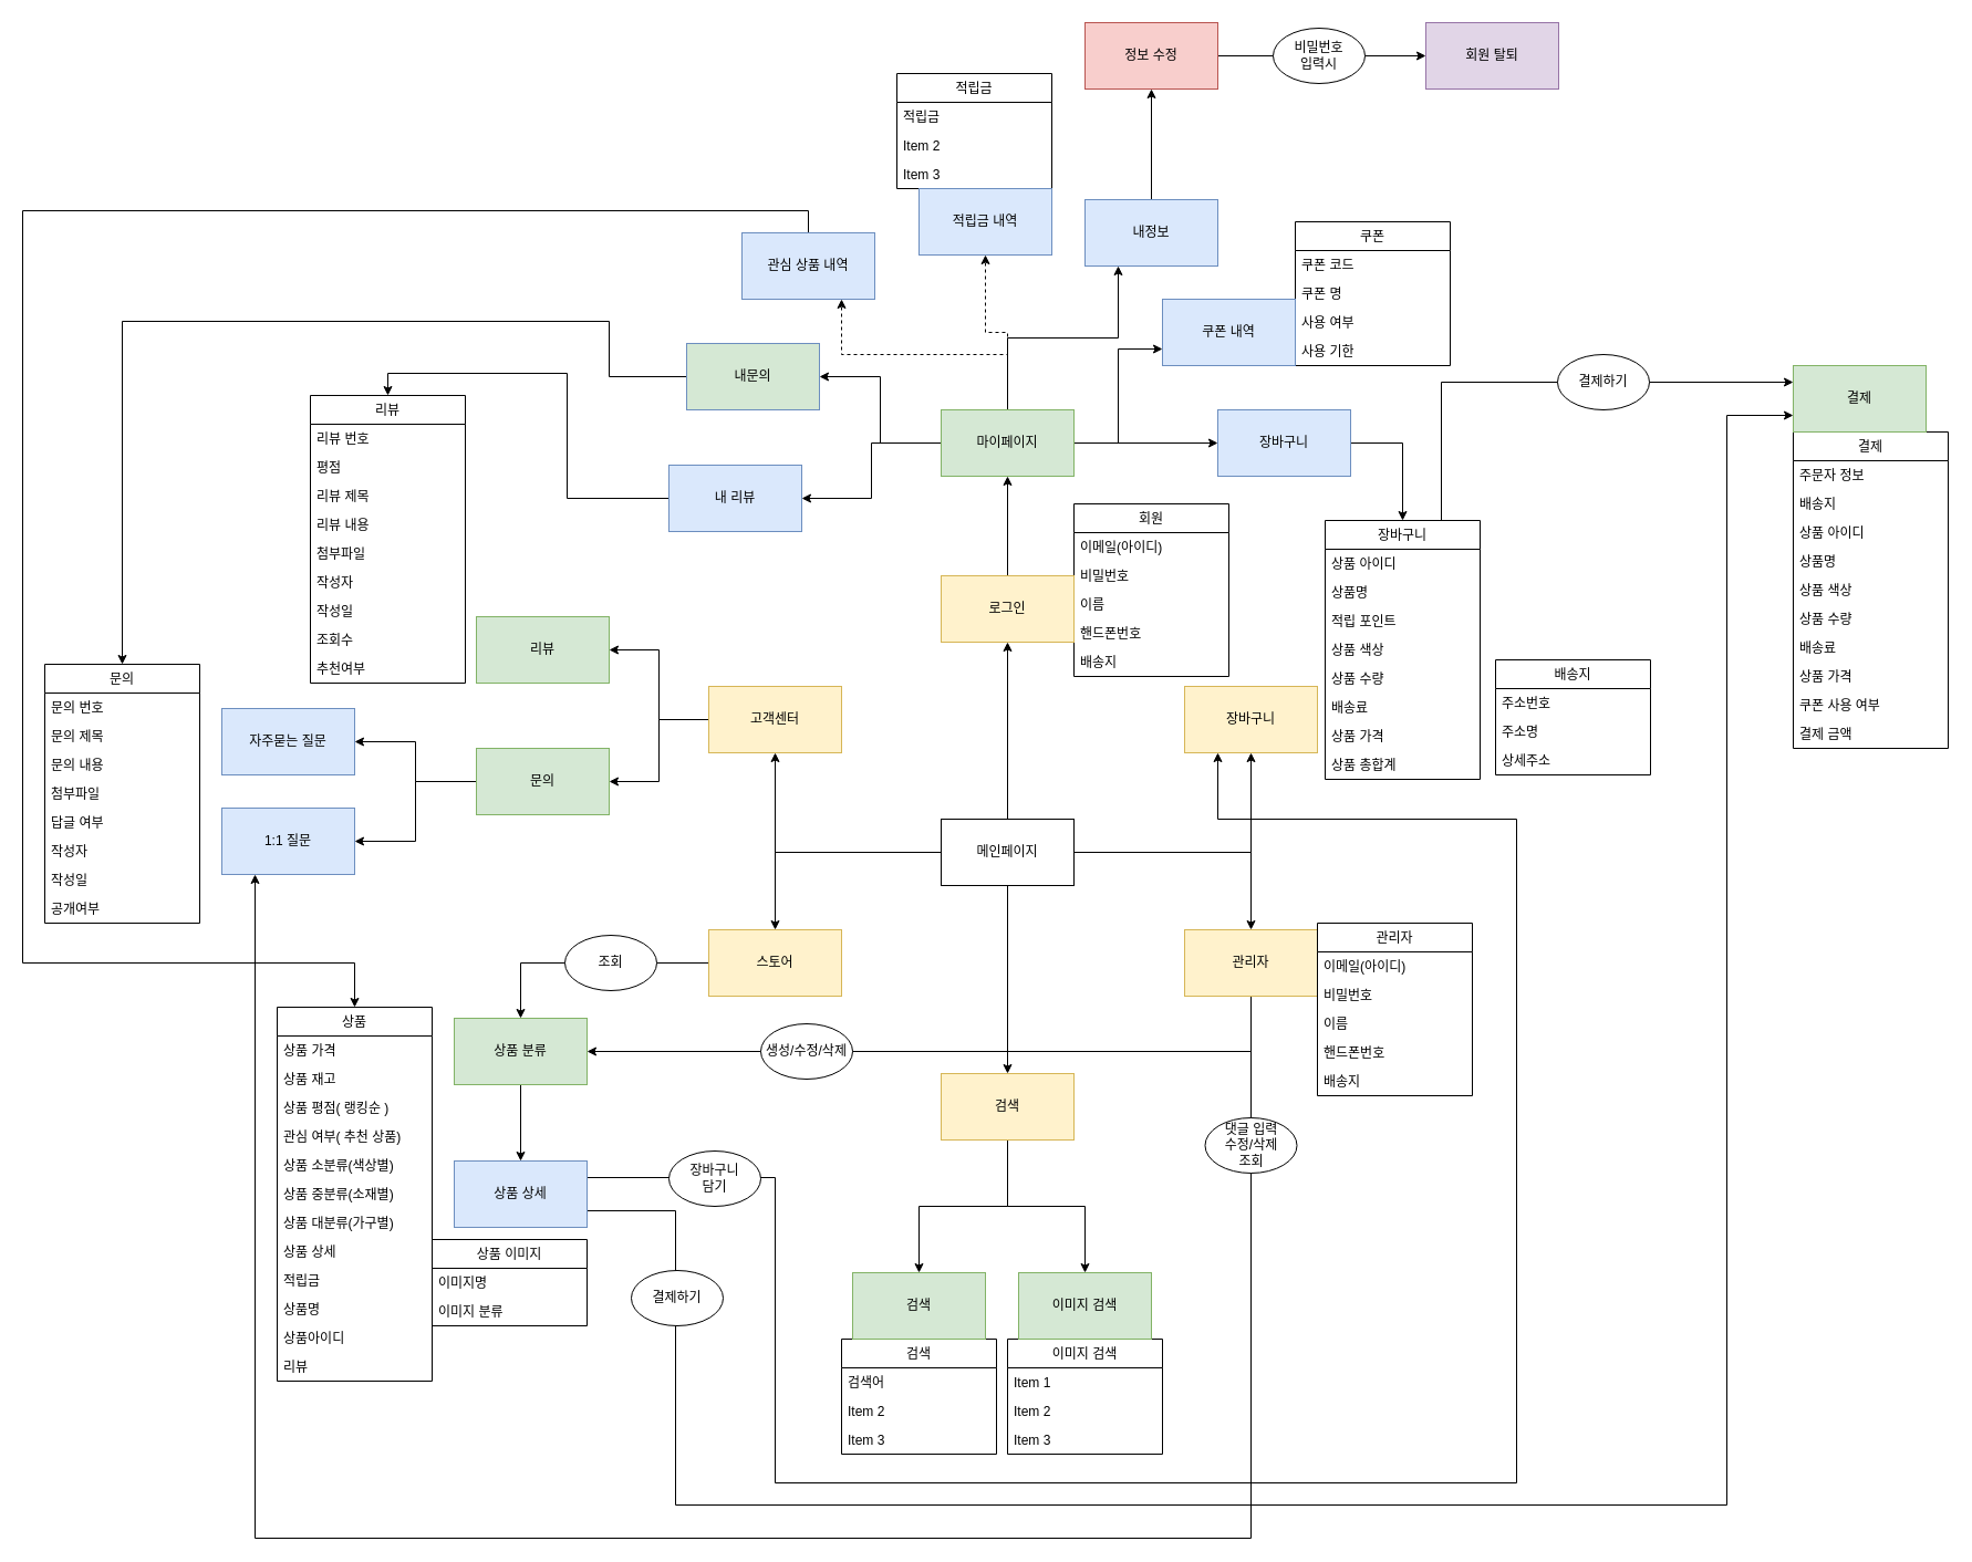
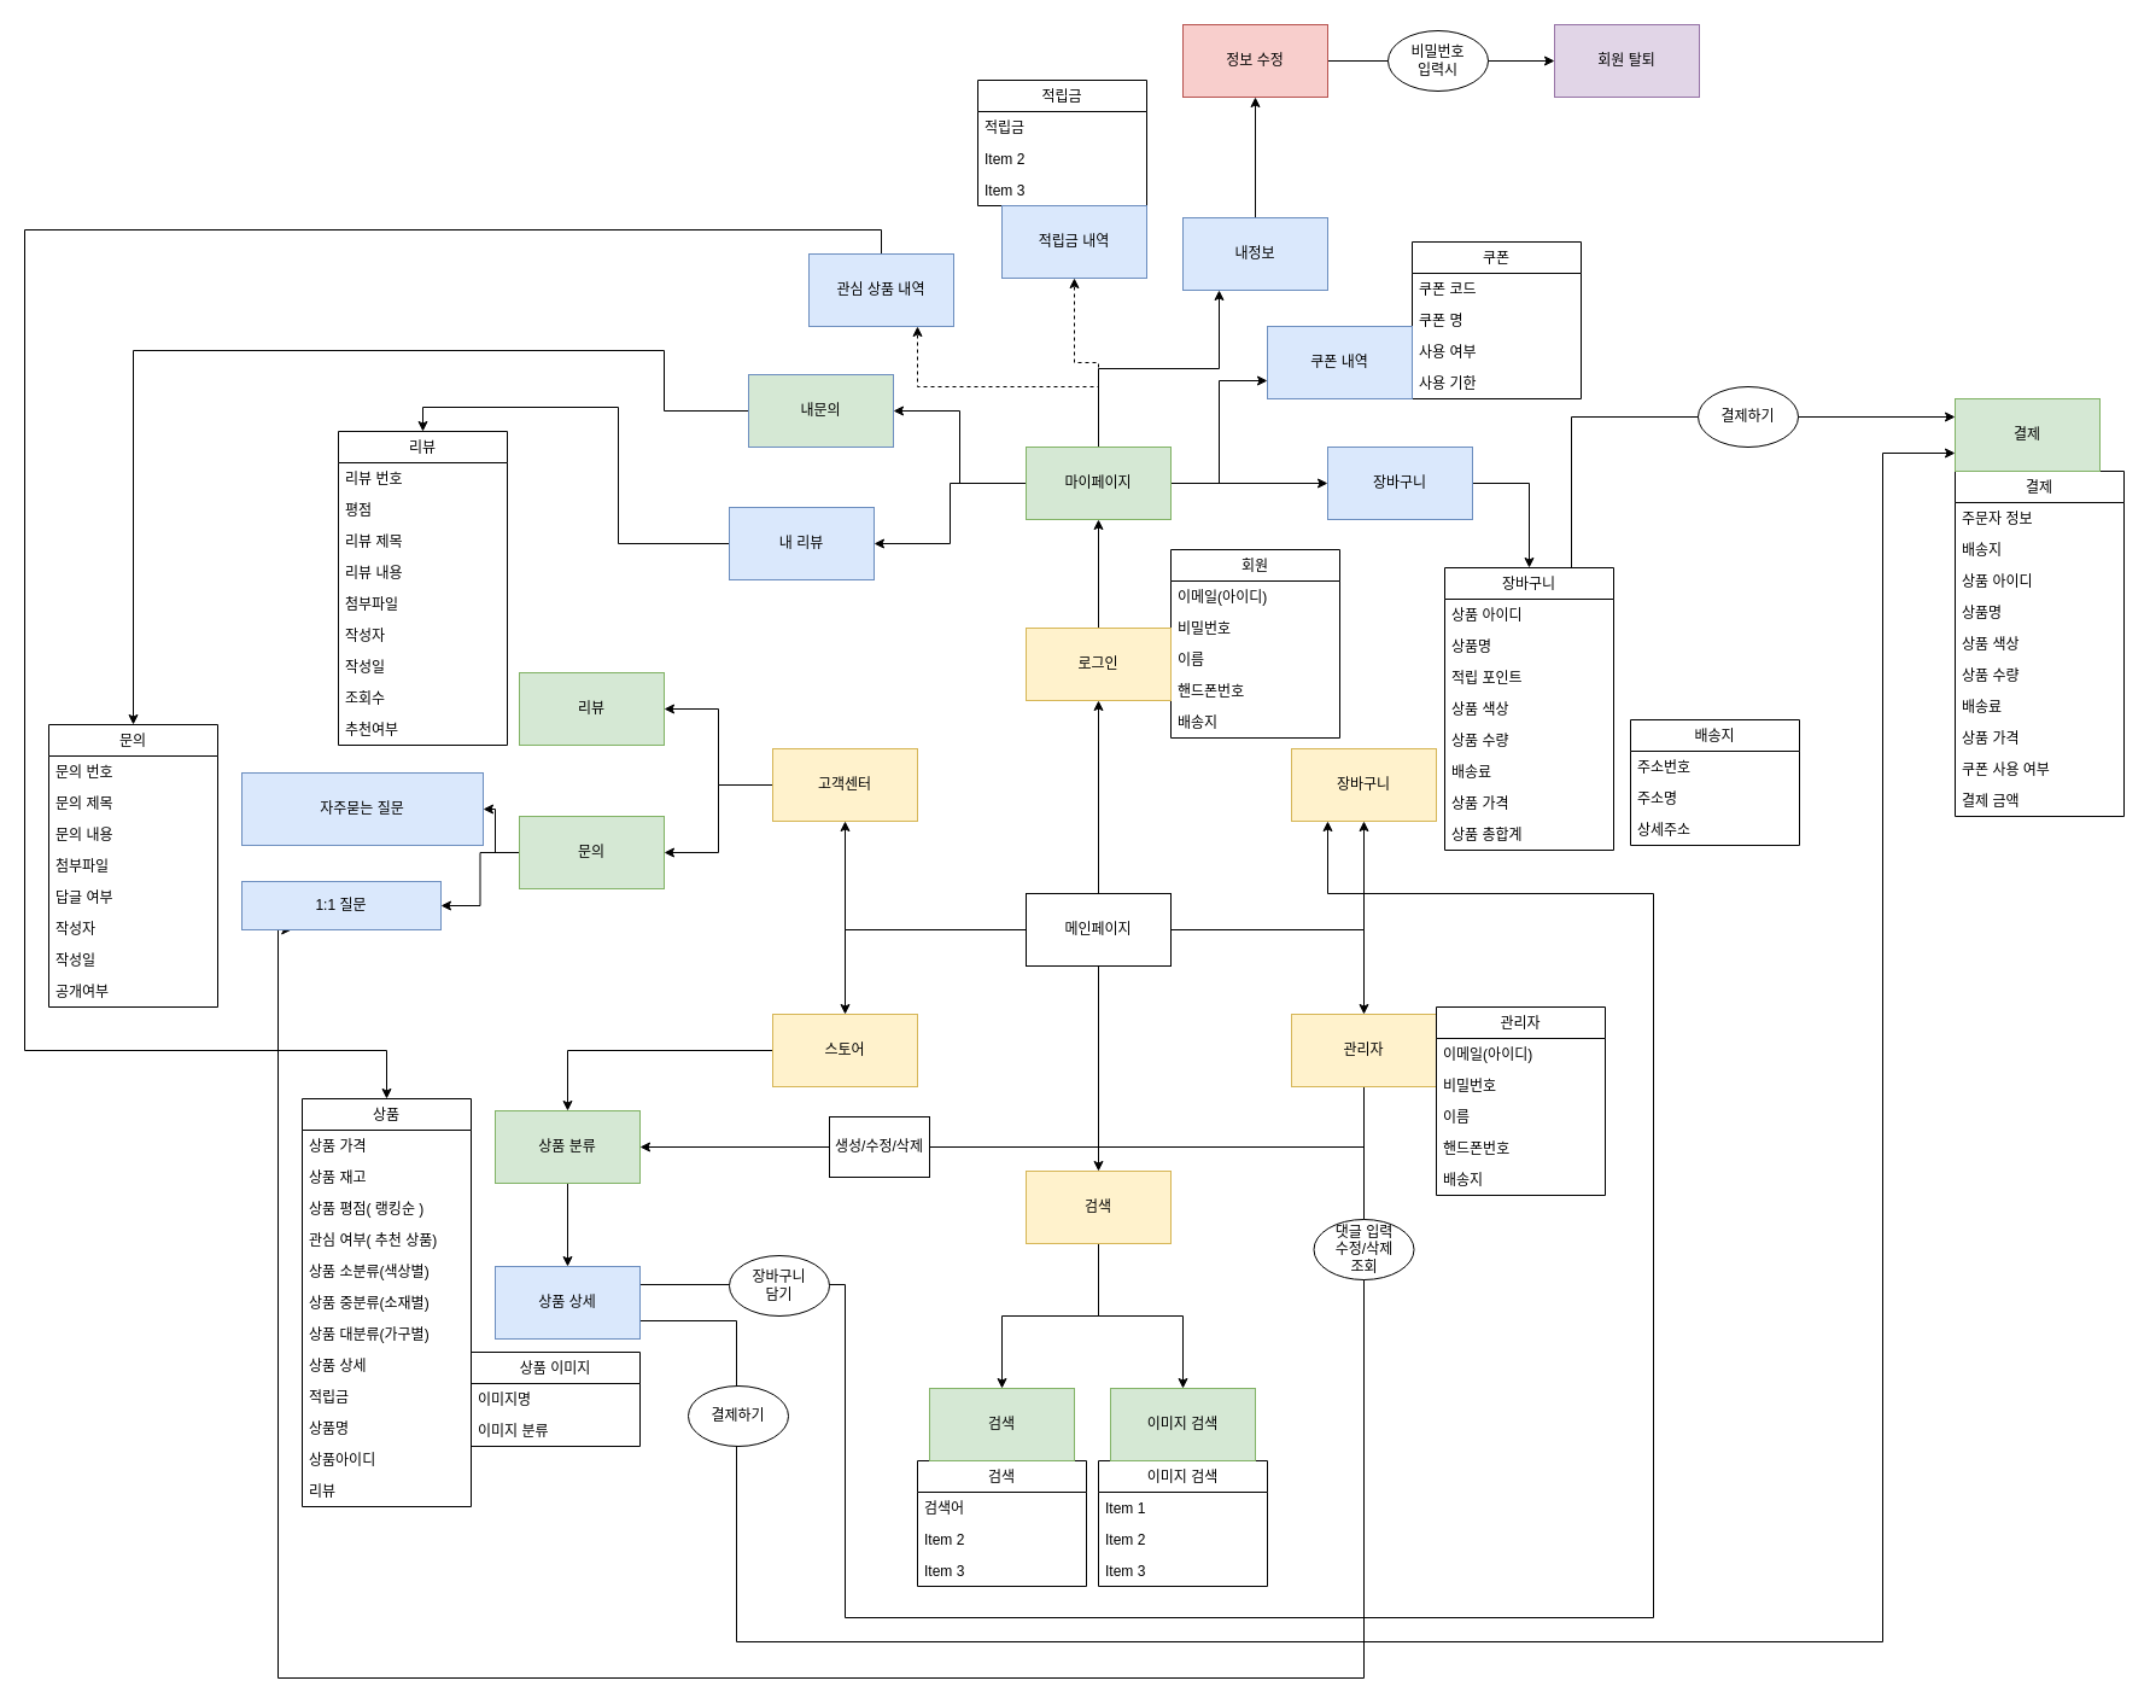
- <mxCell id="129" value="자주묻는 질문" style="rounded=0;whiteSpace=wrap;html=1;fillColor=#dae8fc;strokeColor=#6c8ebf;" parent="1" vertex="1"><mxGeometry x="200" y="640" width="120" height="60" as="geometry" /></mxCell>
+ <mxCell id="129" value="자주묻는 질문" style="rounded=0;whiteSpace=wrap;html=1;fillColor=#dae8fc;strokeColor=#6c8ebf;" parent="1" vertex="1"><mxGeometry x="200" y="640" width="200" height="60" as="geometry" /></mxCell>
- <mxCell id="132" value="1:1 질문" style="rounded=0;whiteSpace=wrap;html=1;fillColor=#dae8fc;strokeColor=#6c8ebf;" parent="1" vertex="1"><mxGeometry x="200" y="730" width="120" height="60" as="geometry" /></mxCell>
+ <mxCell id="132" value="1:1 질문" style="rounded=0;whiteSpace=wrap;html=1;fillColor=#dae8fc;strokeColor=#6c8ebf;" parent="1" vertex="1"><mxGeometry x="200" y="730" width="165" height="40" as="geometry" /></mxCell>
- <mxCell id="147" value="조회" style="ellipse;whiteSpace=wrap;html=1;" parent="1" vertex="1"><mxGeometry x="510" y="845" width="83" height="50" as="geometry" /></mxCell>
- <mxCell id="148" value="생성/수정/삭제" style="ellipse;whiteSpace=wrap;html=1;" parent="1" vertex="1"><mxGeometry x="687" y="925" width="83" height="50" as="geometry" /></mxCell>
+ <mxCell id="148" value="생성/수정/삭제" style="whiteSpace=wrap;html=1;rounded=0;" parent="1" vertex="1"><mxGeometry x="687" y="925" width="83" height="50" as="geometry" /></mxCell>
